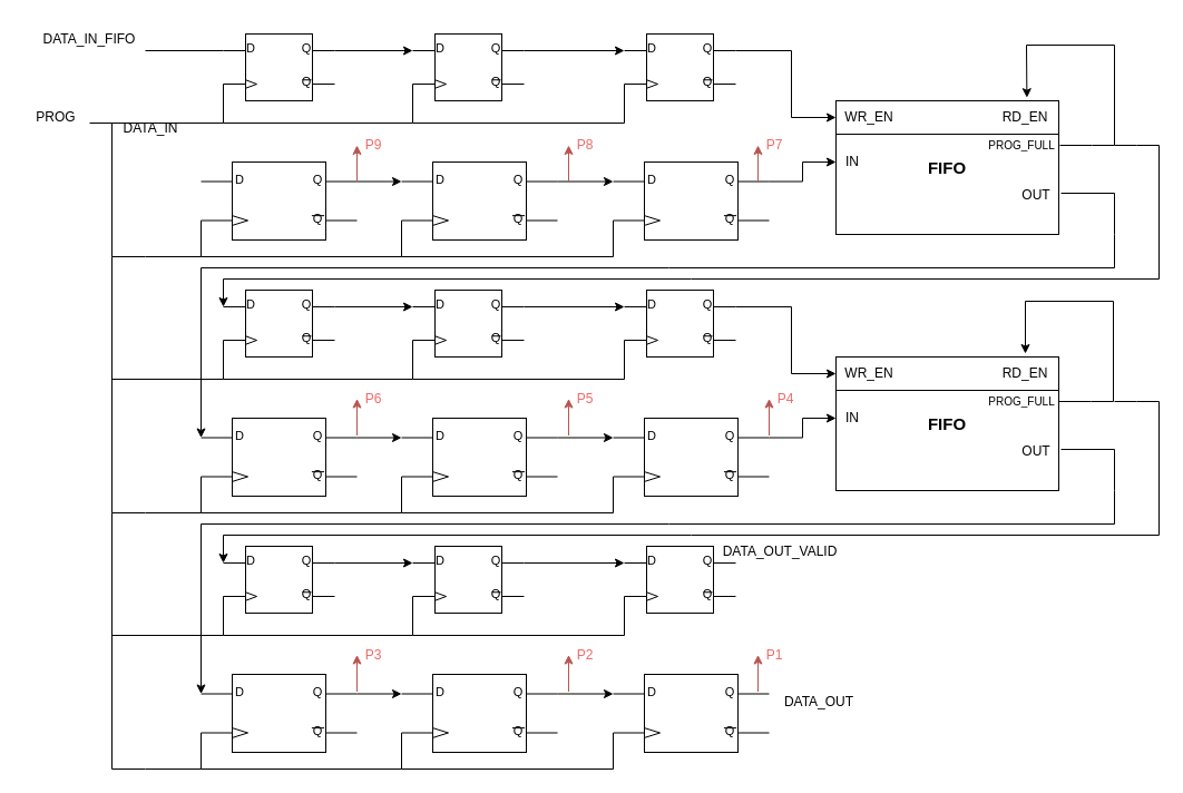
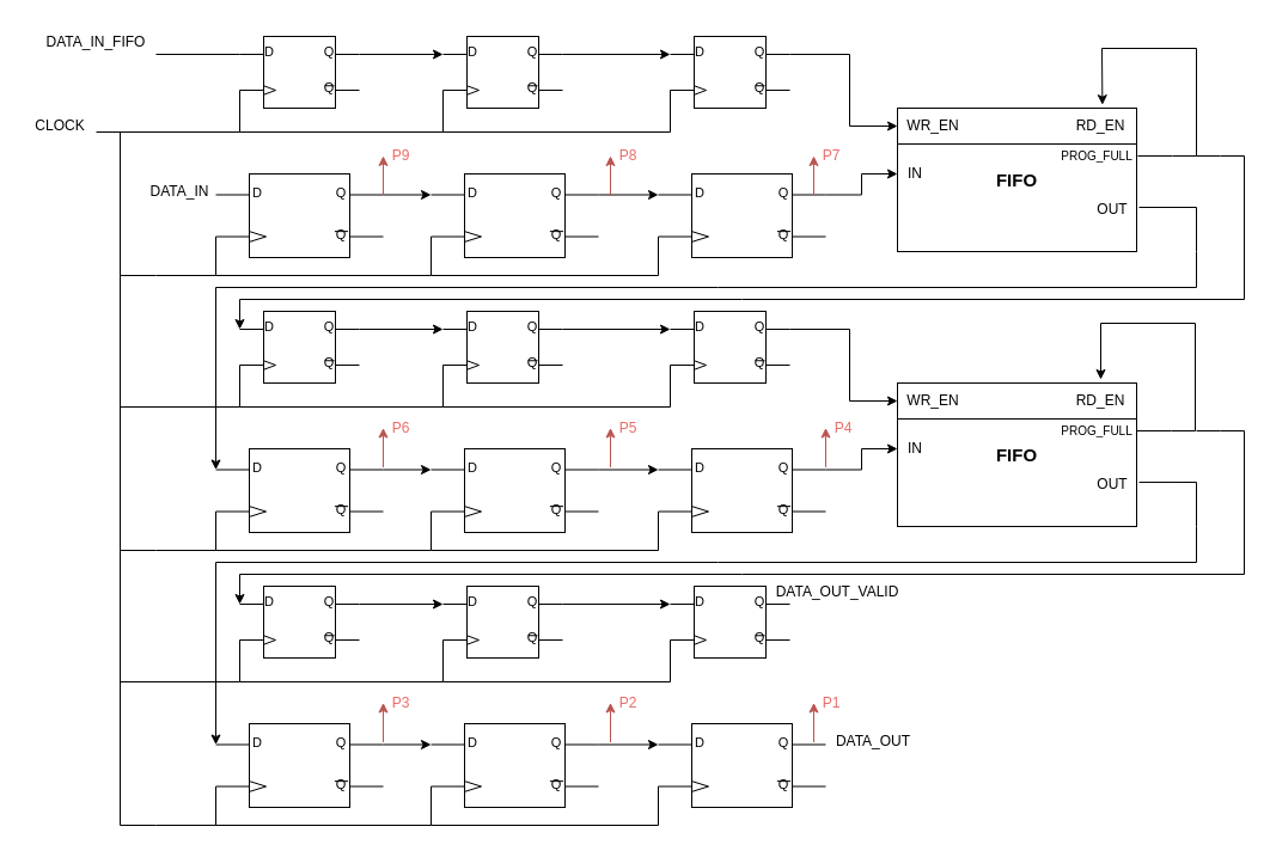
- <mxCell id="13" value="PROG" style="text;html=1;align=center;verticalAlign=middle;whiteSpace=wrap;rounded=0;" vertex="1" parent="1"><mxGeometry x="20" y="90" width="60" height="30" as="geometry" /></mxCell>
+ <mxCell id="13" value="CLOCK" style="text;html=1;align=center;verticalAlign=middle;whiteSpace=wrap;rounded=0;" vertex="1" parent="1"><mxGeometry x="20" y="90" width="60" height="30" as="geometry" /></mxCell>
- <mxCell id="19" value="DATA_IN" style="text;html=1;align=center;verticalAlign=middle;whiteSpace=wrap;rounded=0;" vertex="1" parent="1"><mxGeometry x="105" y="100" width="60" height="30" as="geometry" /></mxCell>
+ <mxCell id="19" value="DATA_IN" style="text;html=1;align=center;verticalAlign=middle;whiteSpace=wrap;rounded=0;" vertex="1" parent="1"><mxGeometry y="145" width="60" height="30" as="geometry" x="120" /></mxCell>
- <mxCell id="73" value="DATA_OUT" style="text;html=1;align=center;verticalAlign=middle;whiteSpace=wrap;rounded=0;" vertex="1" parent="1"><mxGeometry x="705" y="615" width="60" height="30" as="geometry" /></mxCell>
+ <mxCell id="73" value="DATA_OUT" style="text;html=1;align=center;verticalAlign=middle;whiteSpace=wrap;rounded=0;" vertex="1" parent="1"><mxGeometry x="700" y="605" width="60" height="30" as="geometry" /></mxCell>
